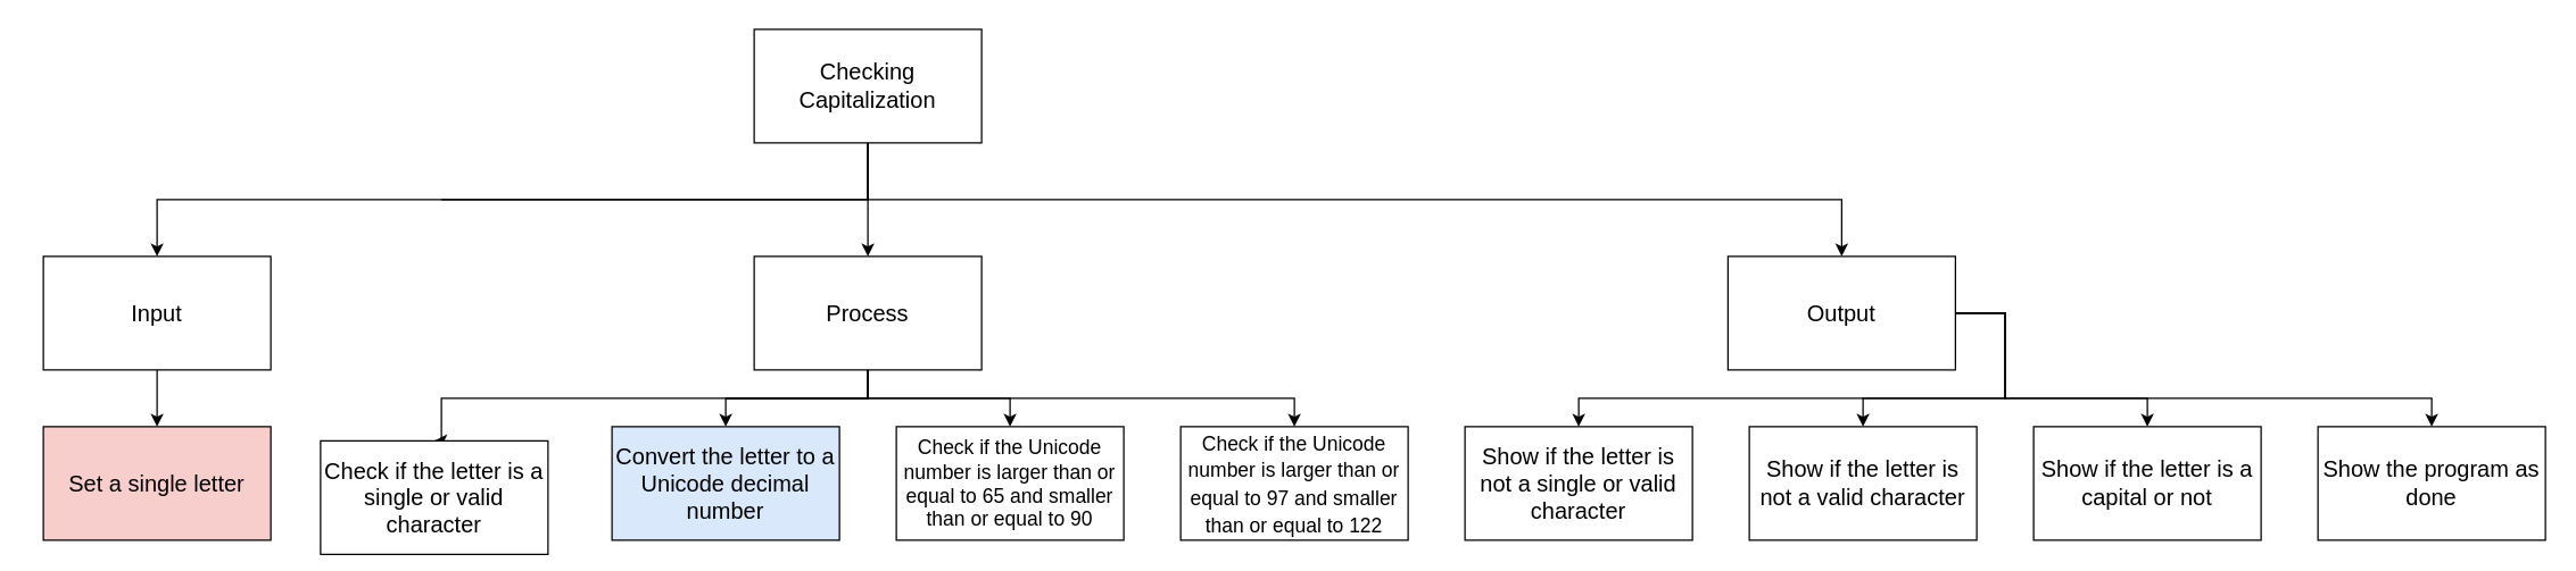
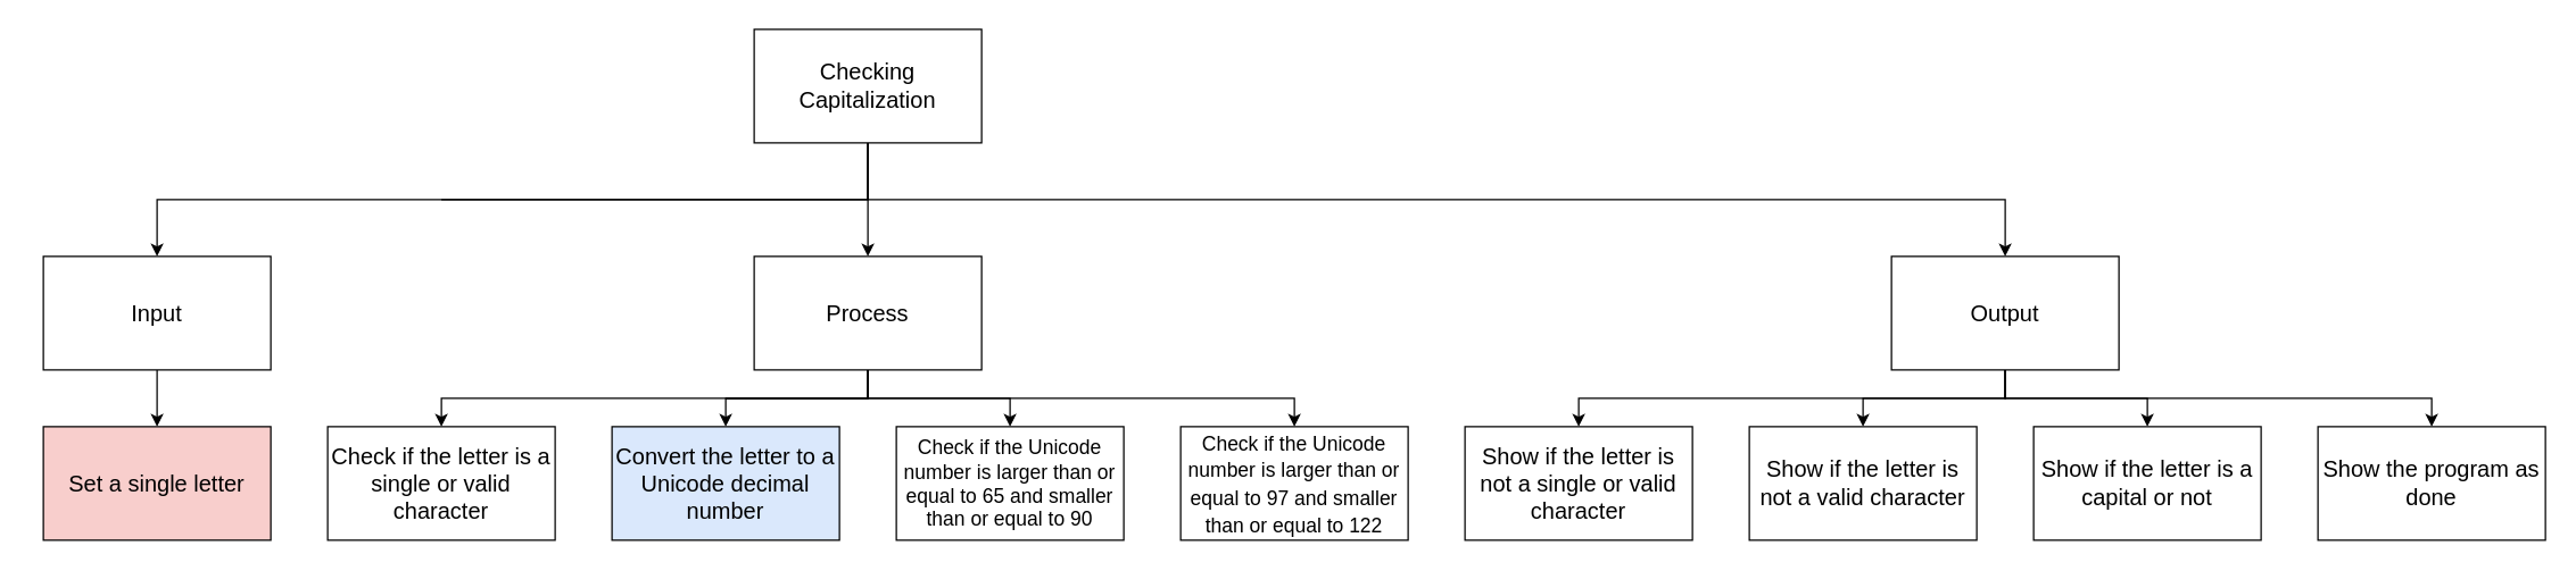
- <mxCell id="17" value="Output" style="rounded=0;whiteSpace=wrap;html=1;fontSize=16;" parent="1" vertex="1"><mxGeometry x="1215" y="180" width="160" height="80" as="geometry" /></mxCell>
+ <mxCell id="17" value="Output" style="rounded=0;whiteSpace=wrap;html=1;fontSize=16;" parent="1" vertex="1"><mxGeometry x="1330" y="180" width="160" height="80" as="geometry" /></mxCell>
- <mxCell id="26" value="Check if the letter is a single or valid character" style="rounded=0;whiteSpace=wrap;html=1;fontSize=16;" vertex="1" parent="1"><mxGeometry x="225" y="310" width="160" height="80" as="geometry" /></mxCell>
+ <mxCell id="26" value="Check if the letter is a single or valid character" style="rounded=0;whiteSpace=wrap;html=1;fontSize=16;" vertex="1" parent="1"><mxGeometry x="230" y="300" width="160" height="80" as="geometry" /></mxCell>
